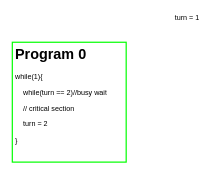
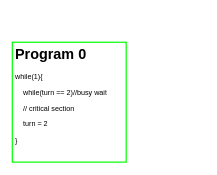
- <mxCell id="3" value="turn = 1" style="text;html=1;strokeColor=none;fillColor=none;align=center;verticalAlign=middle;whiteSpace=wrap;rounded=0;" vertex="1" parent="1"><mxGeometry x="284" y="20" width="56" height="20" as="geometry" /></mxCell>
